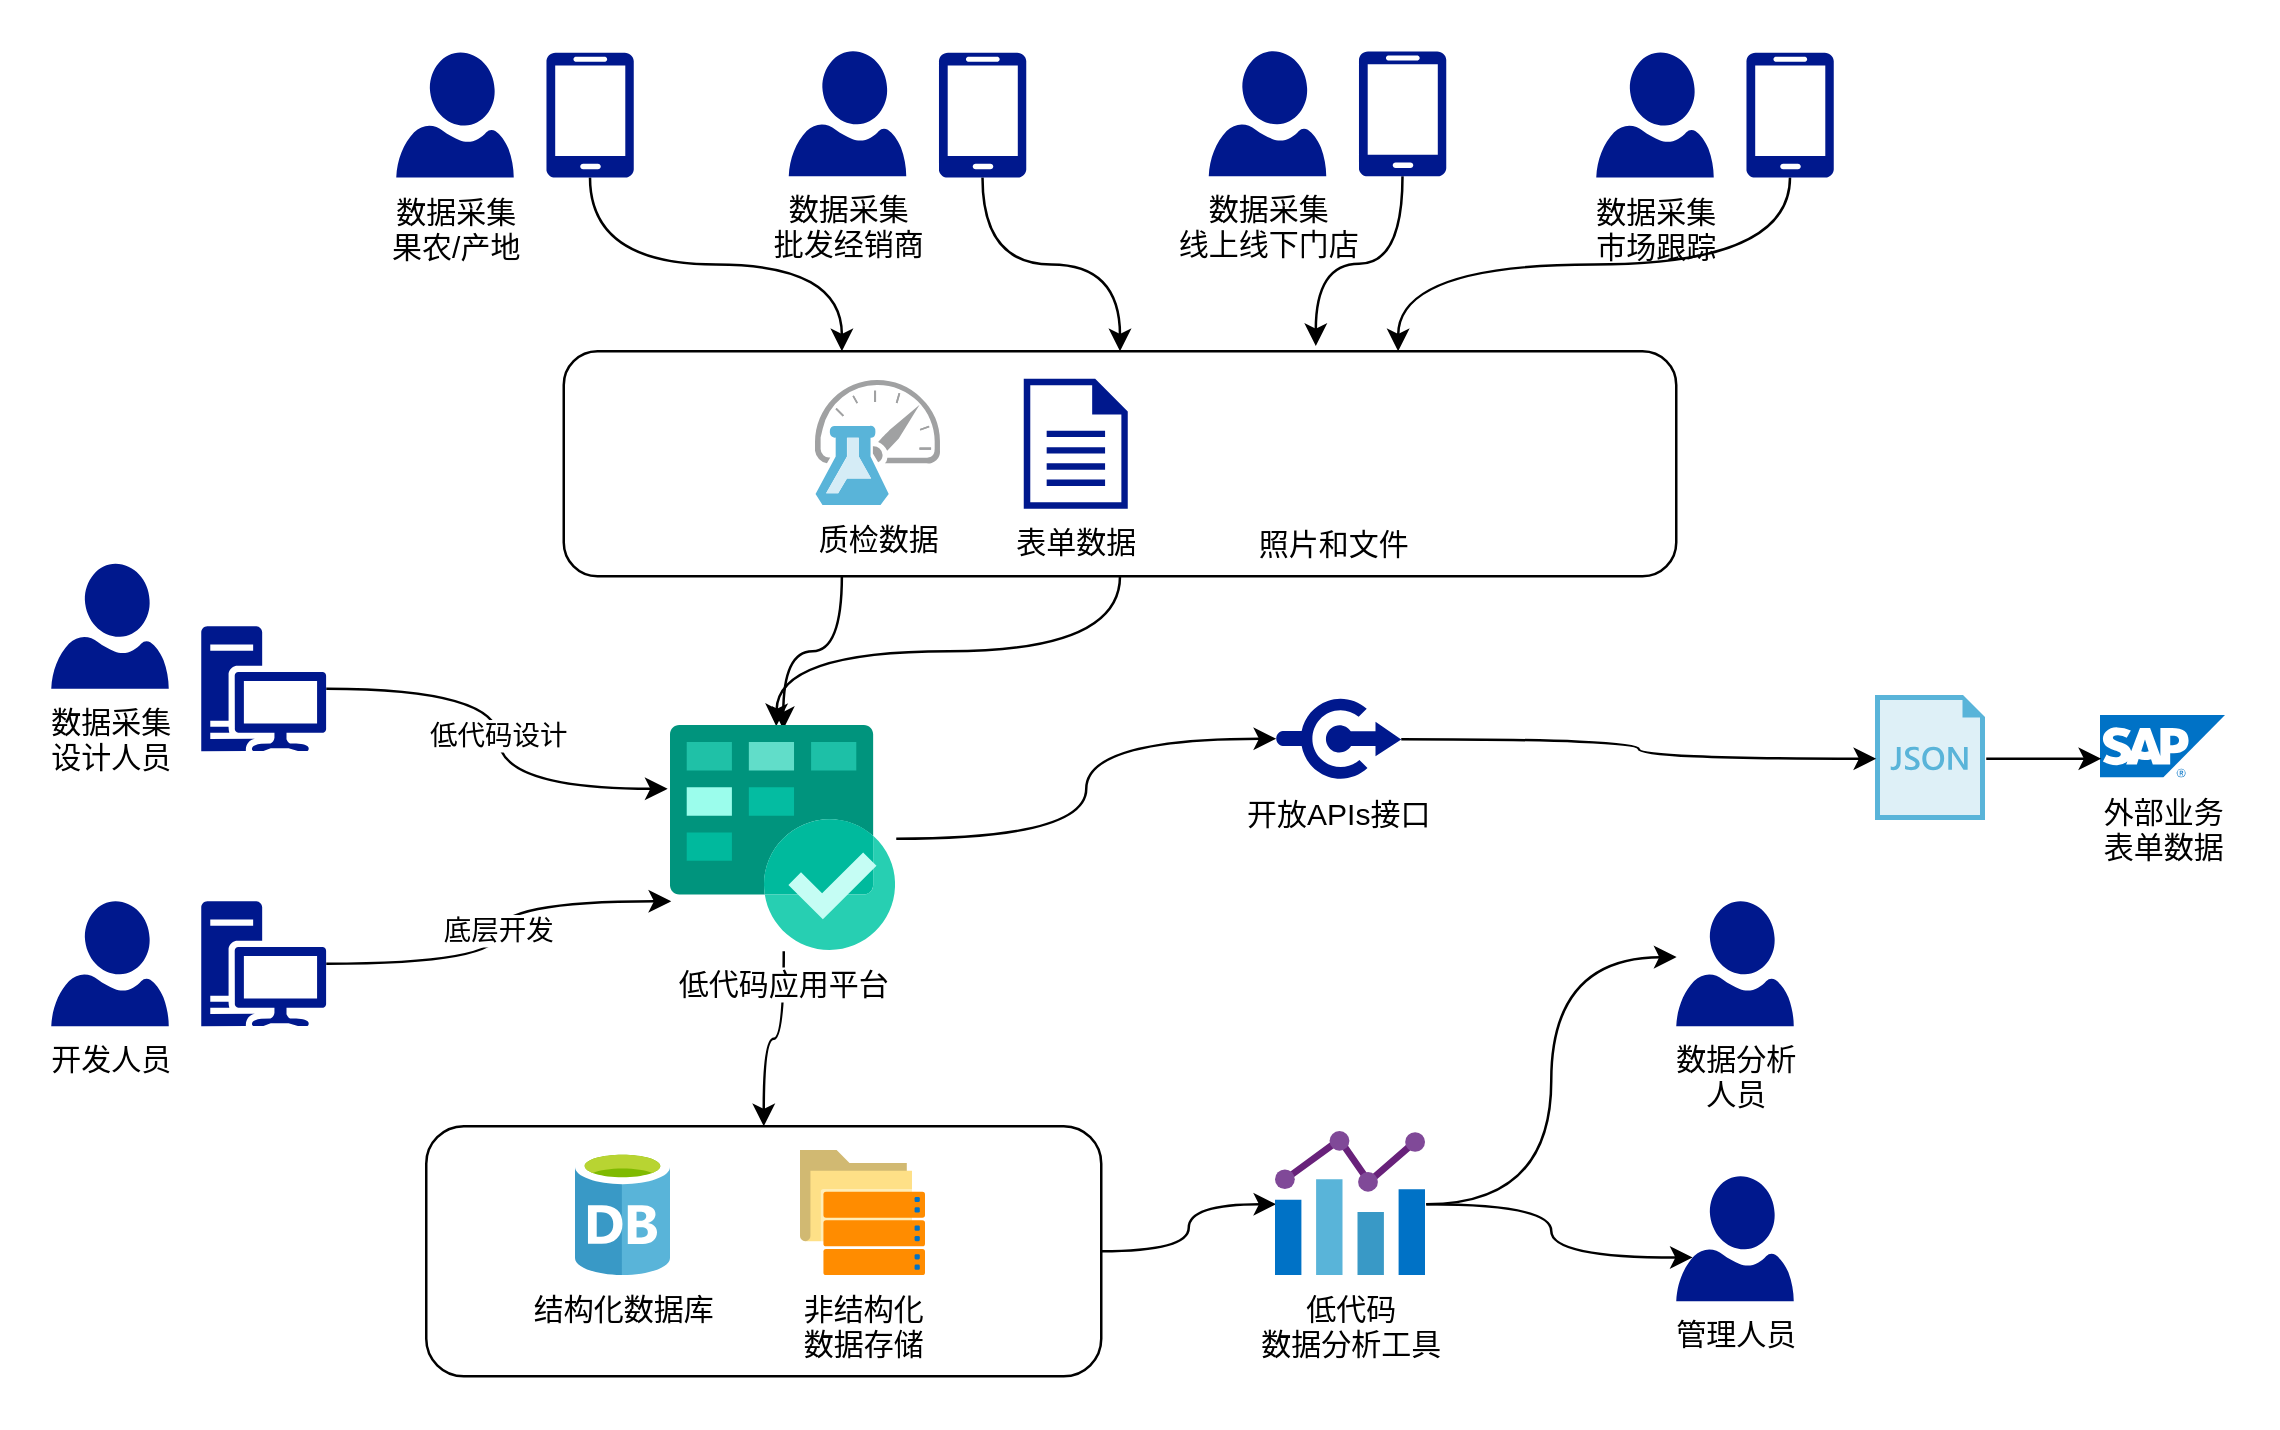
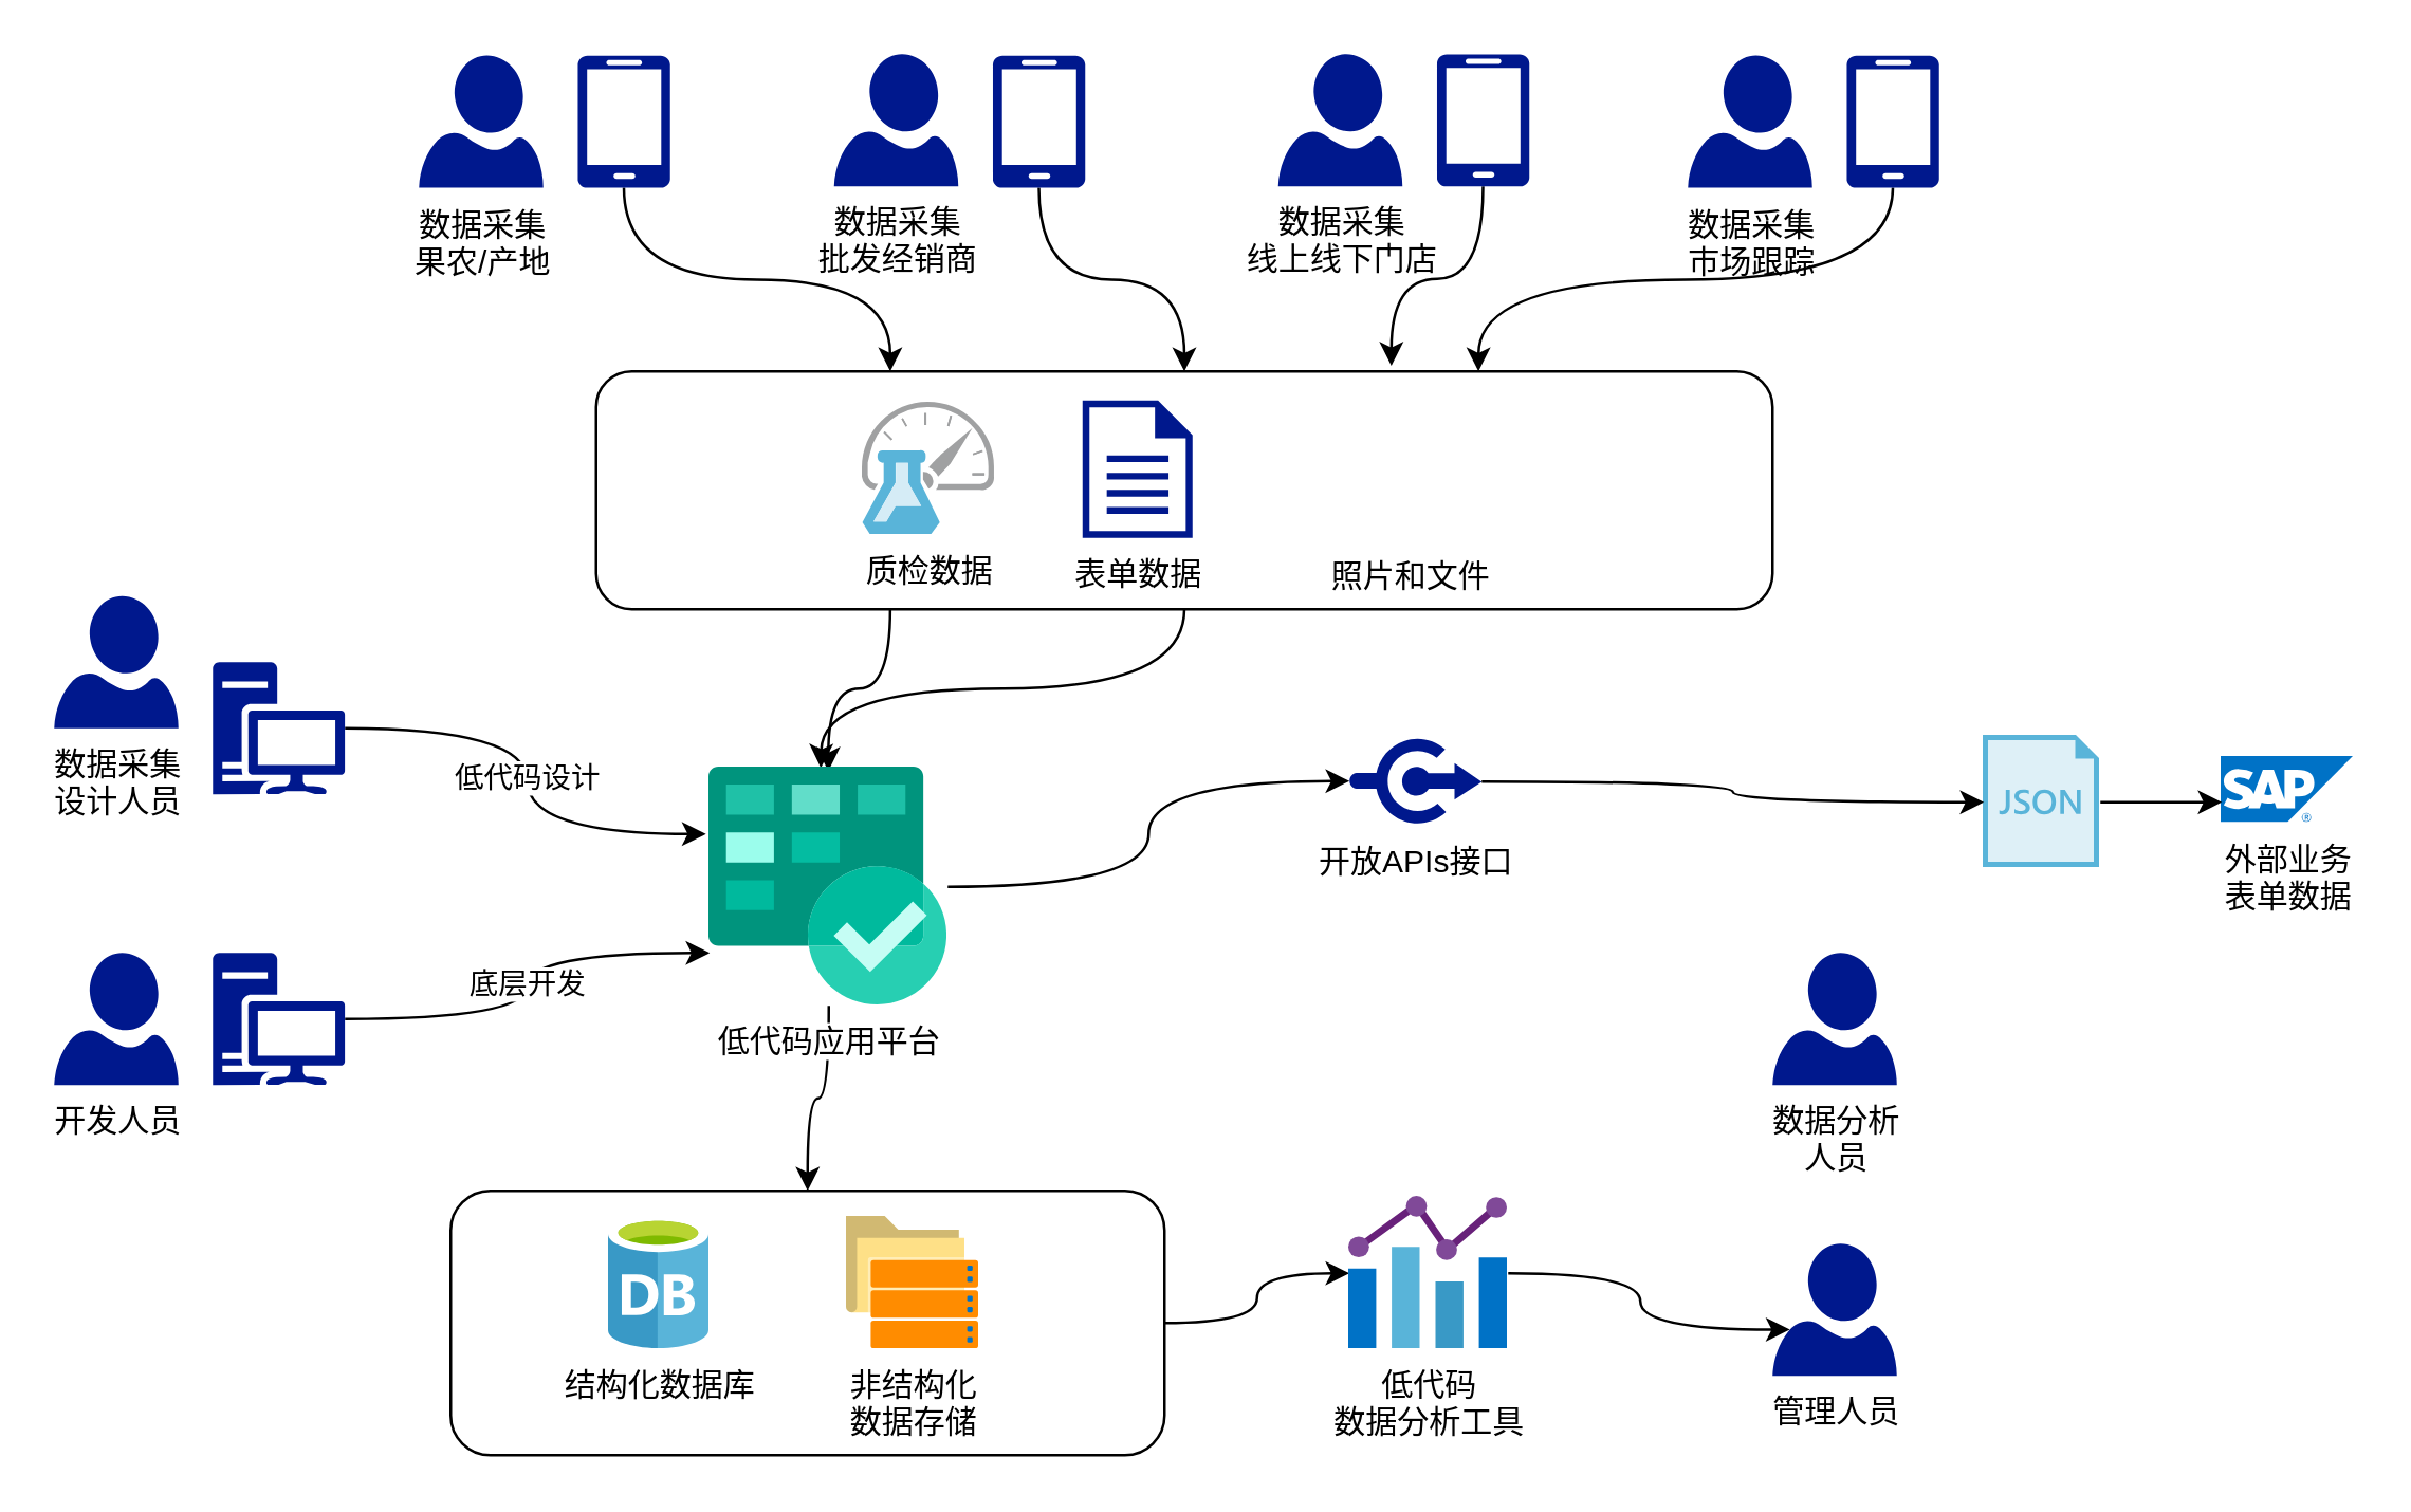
- <mxCell id="16" style="edgeStyle=orthogonalEdgeStyle;curved=1;rounded=0;orthogonalLoop=1;jettySize=auto;html=1;entryX=0.003;entryY=0.447;entryDx=0;entryDy=0;entryPerimeter=0;" edge="1" parent="1" source="18" target="30"><mxGeometry relative="1" as="geometry" /></mxCell>
